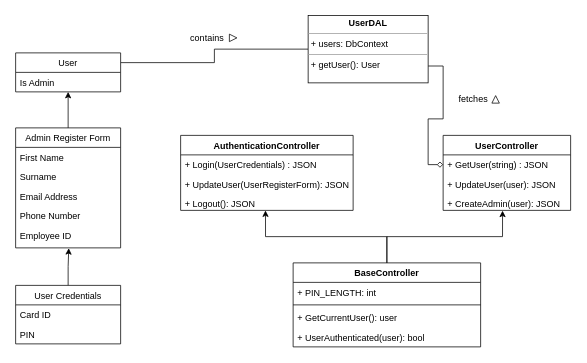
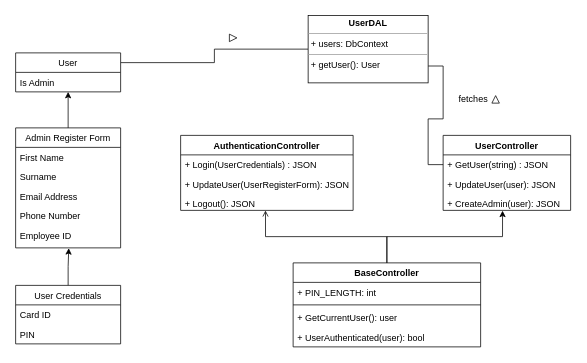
- <mxCell id="33" value="contains" style="text;html=1;align=center;verticalAlign=middle;resizable=0;points=[];autosize=1;strokeColor=none;fillColor=none;" vertex="1" parent="1"><mxGeometry x="245" y="40" width="60" height="20" as="geometry" /></mxCell>
- <mxCell id="31" style="edgeStyle=orthogonalEdgeStyle;rounded=0;orthogonalLoop=1;jettySize=auto;html=1;exitX=1;exitY=0.75;exitDx=0;exitDy=0;entryX=0;entryY=0.5;entryDx=0;entryDy=0;endArrow=diamond;endFill=0;" parent="1" source="32" target="24" edge="1"><mxGeometry relative="1" as="geometry" /></mxCell>
+ <mxCell id="31" style="edgeStyle=orthogonalEdgeStyle;rounded=0;orthogonalLoop=1;jettySize=auto;html=1;exitX=1;exitY=0.75;exitDx=0;exitDy=0;entryX=0;entryY=0.5;entryDx=0;entryDy=0;endArrow=none;endFill=0;" parent="1" source="32" target="24" edge="1"><mxGeometry relative="1" as="geometry" /></mxCell>
- <mxCell id="17" style="edgeStyle=orthogonalEdgeStyle;rounded=0;orthogonalLoop=1;jettySize=auto;html=1;exitX=0.5;exitY=0;exitDx=0;exitDy=0;entryX=0.492;entryY=1.006;entryDx=0;entryDy=0;entryPerimeter=0;" parent="1" source="18" target="30" edge="1"><mxGeometry relative="1" as="geometry" /></mxCell>
+ <mxCell id="17" style="edgeStyle=orthogonalEdgeStyle;rounded=0;orthogonalLoop=1;jettySize=auto;html=1;exitX=0.5;exitY=0;exitDx=0;exitDy=0;entryX=0.492;entryY=1.006;entryDx=0;entryDy=0;entryPerimeter=0;endArrow=open;" parent="1" source="18" target="30" edge="1"><mxGeometry relative="1" as="geometry" /></mxCell>
